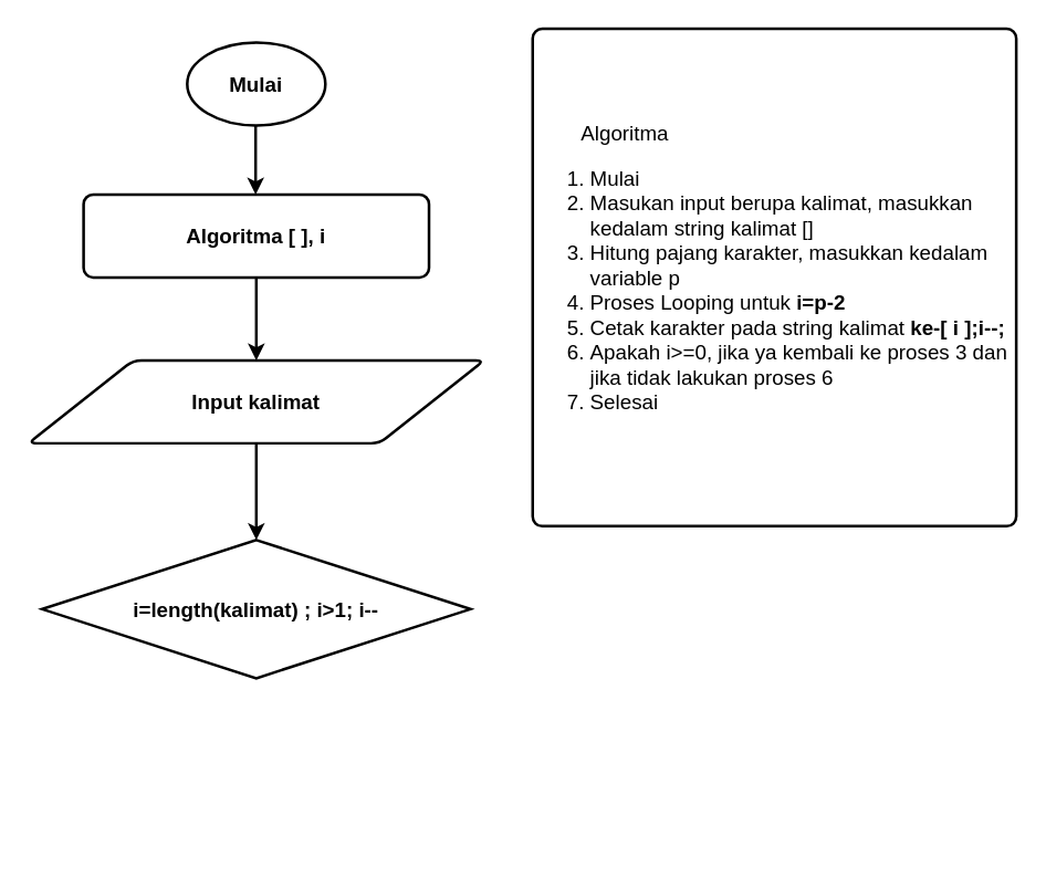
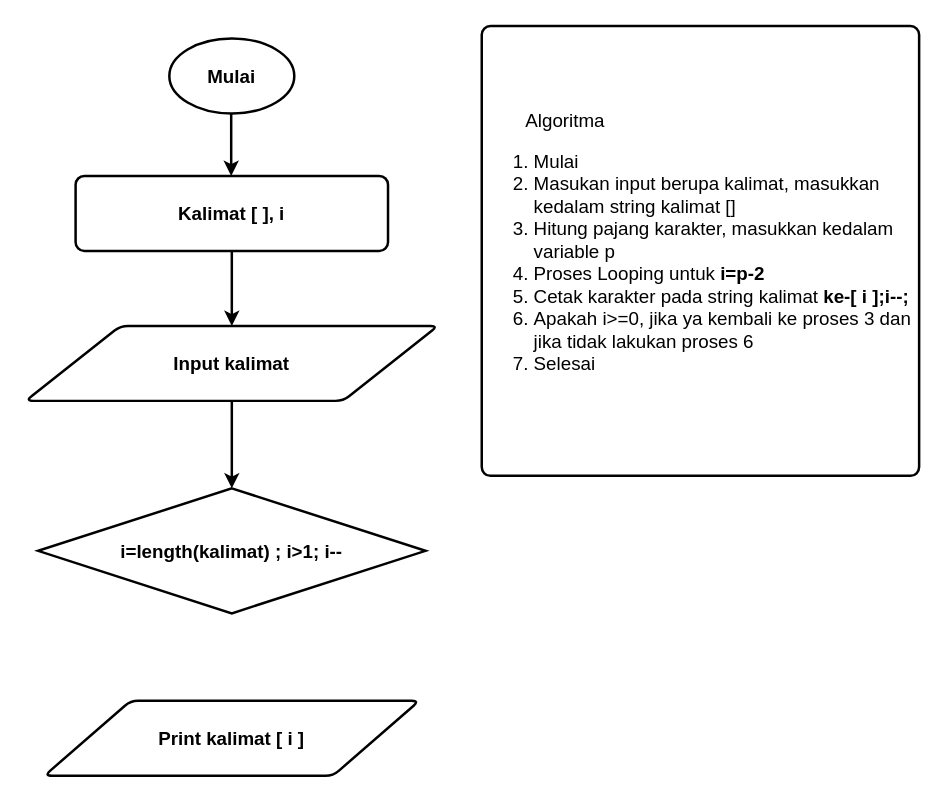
- <mxCell id="5" value="Algoritma [ ], i" style="rounded=1;whiteSpace=wrap;html=1;absoluteArcSize=1;arcSize=14;strokeWidth=2;fillColor=#FFFFFF;fontSize=15;fontStyle=1" vertex="1" parent="1"><mxGeometry x="60" y="140" width="250" height="60" as="geometry" /></mxCell>
+ <mxCell id="5" value="Kalimat [ ], i" style="rounded=1;whiteSpace=wrap;html=1;absoluteArcSize=1;arcSize=14;strokeWidth=2;fillColor=#FFFFFF;fontSize=15;fontStyle=1" vertex="1" parent="1"><mxGeometry x="60" y="140" width="250" height="60" as="geometry" /></mxCell>
+ <mxCell id="9" value="Print kalimat [ i ]" style="shape=parallelogram;html=1;strokeWidth=2;perimeter=parallelogramPerimeter;whiteSpace=wrap;rounded=1;arcSize=12;size=0.23;fillColor=#FFFFFF;fontSize=15;fontStyle=1" vertex="1" parent="1"><mxGeometry x="35" y="560" width="300" height="60" as="geometry" /></mxCell>
